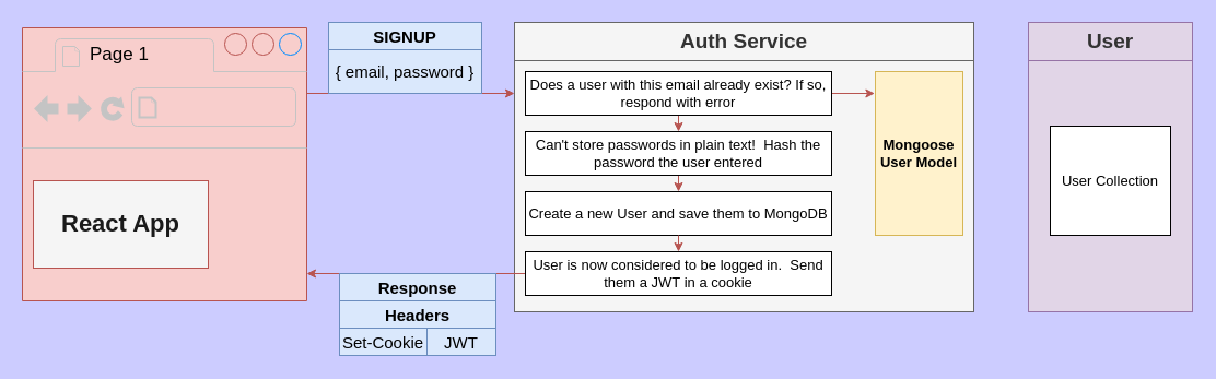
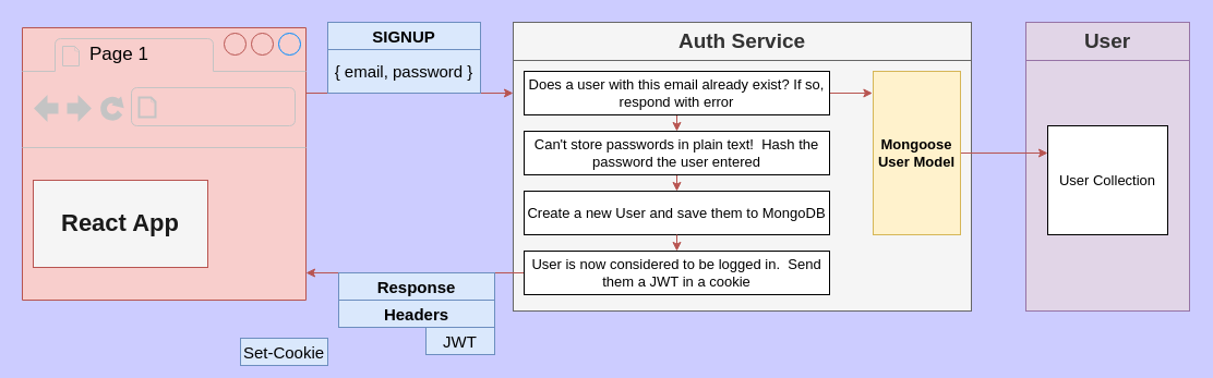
+ <mxCell id="23" style="edgeStyle=orthogonalEdgeStyle;rounded=0;orthogonalLoop=1;jettySize=auto;html=1;exitX=1;exitY=0.5;exitDx=0;exitDy=0;entryX=0;entryY=0.25;entryDx=0;entryDy=0;fontSize=13;fillColor=#f8cecc;gradientColor=#ea6b66;strokeColor=#b85450;" edge="1" parent="1" source="24" target="22"><mxGeometry relative="1" as="geometry" /></mxCell>
- <mxCell id="27" value="&lt;span&gt;Set-Cookie&lt;/span&gt;" style="rounded=0;whiteSpace=wrap;html=1;fontSize=15;fillColor=#dae8fc;strokeColor=#6c8ebf;fontStyle=0;fontColor=#000000;" vertex="1" parent="1"><mxGeometry x="310" y="300" width="80" height="25" as="geometry" /></mxCell>
+ <mxCell id="27" value="&lt;span&gt;Set-Cookie&lt;/span&gt;" style="rounded=0;whiteSpace=wrap;html=1;fontSize=15;fillColor=#dae8fc;strokeColor=#6c8ebf;fontStyle=0;fontColor=#000000;" vertex="1" parent="1"><mxGeometry x="220" y="310" width="80" height="25" as="geometry" /></mxCell>
